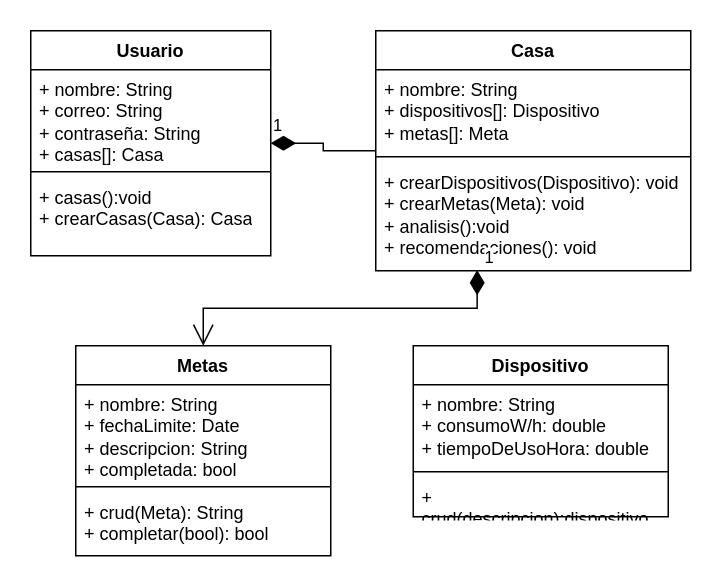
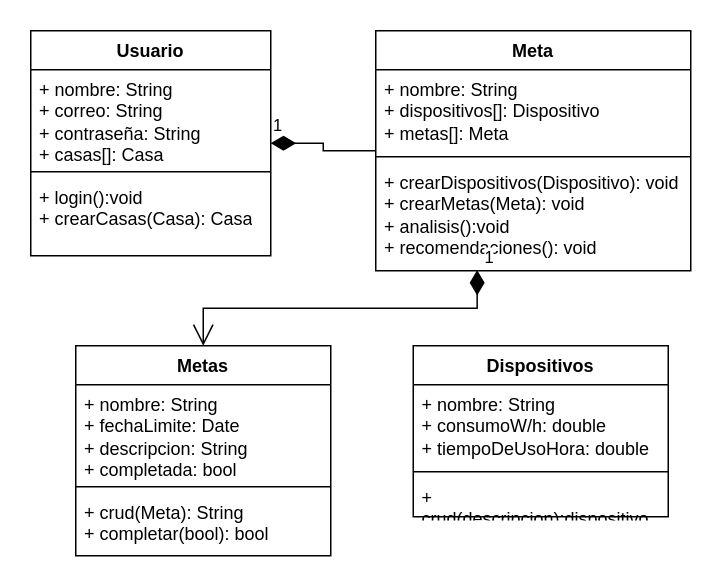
- <mxCell id="6" value="Casa" style="swimlane;fontStyle=1;align=center;verticalAlign=top;childLayout=stackLayout;horizontal=1;startSize=26;horizontalStack=0;resizeParent=1;resizeParentMax=0;resizeLast=0;collapsible=1;marginBottom=0;whiteSpace=wrap;html=1;" parent="1" vertex="1"><mxGeometry x="250" y="20" width="210" height="160" as="geometry" /></mxCell>
+ <mxCell id="6" value="Meta" style="swimlane;fontStyle=1;align=center;verticalAlign=top;childLayout=stackLayout;horizontal=1;startSize=26;horizontalStack=0;resizeParent=1;resizeParentMax=0;resizeLast=0;collapsible=1;marginBottom=0;whiteSpace=wrap;html=1;" parent="1" vertex="1"><mxGeometry x="250" y="20" width="210" height="160" as="geometry" /></mxCell>
- <mxCell id="5" value="+ casas():void&lt;br&gt;+ crearCasas(Casa): Casa&lt;br&gt;" style="text;strokeColor=none;fillColor=none;align=left;verticalAlign=top;spacingLeft=4;spacingRight=4;overflow=hidden;rotatable=0;points=[[0,0.5],[1,0.5]];portConstraint=eastwest;whiteSpace=wrap;html=1;" parent="2" vertex="1"><mxGeometry y="98" width="160" height="52" as="geometry" /></mxCell>
+ <mxCell id="5" value="+ login():void&lt;br&gt;+ crearCasas(Casa): Casa&lt;br&gt;" style="text;strokeColor=none;fillColor=none;align=left;verticalAlign=top;spacingLeft=4;spacingRight=4;overflow=hidden;rotatable=0;points=[[0,0.5],[1,0.5]];portConstraint=eastwest;whiteSpace=wrap;html=1;" parent="2" vertex="1"><mxGeometry y="98" width="160" height="52" as="geometry" /></mxCell>
- <mxCell id="11" value="Dispositivo" style="swimlane;fontStyle=1;align=center;verticalAlign=top;childLayout=stackLayout;horizontal=1;startSize=26;horizontalStack=0;resizeParent=1;resizeParentMax=0;resizeLast=0;collapsible=1;marginBottom=0;whiteSpace=wrap;html=1;" parent="1" vertex="1"><mxGeometry x="275" y="230" width="170" height="114" as="geometry" /></mxCell>
+ <mxCell id="11" value="Dispositivos" style="swimlane;fontStyle=1;align=center;verticalAlign=top;childLayout=stackLayout;horizontal=1;startSize=26;horizontalStack=0;resizeParent=1;resizeParentMax=0;resizeLast=0;collapsible=1;marginBottom=0;whiteSpace=wrap;html=1;" parent="1" vertex="1"><mxGeometry x="275" y="230" width="170" height="114" as="geometry" /></mxCell>
